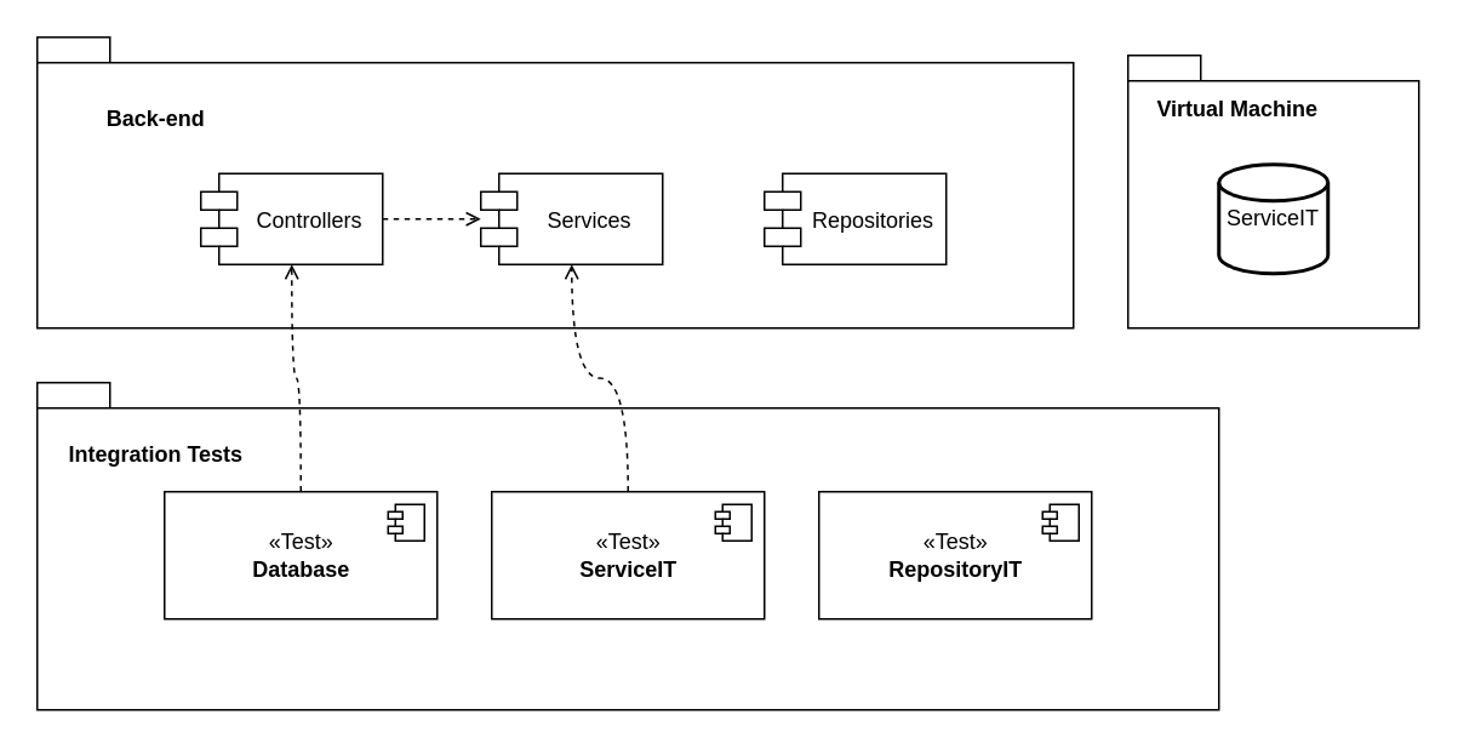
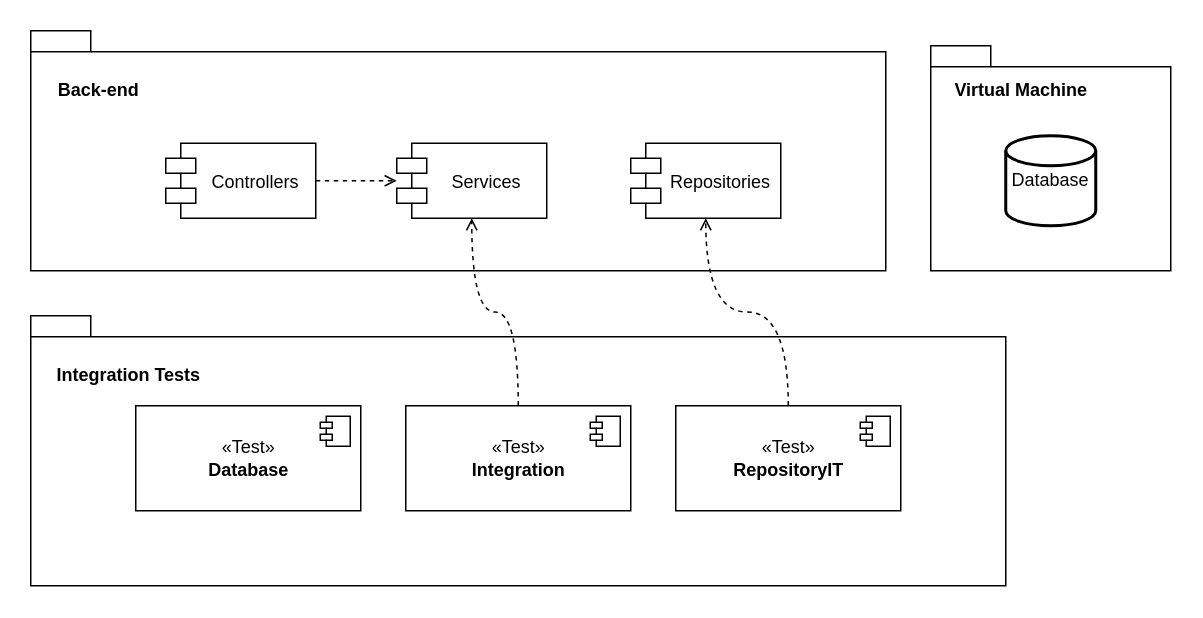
- <mxCell id="21" value="&lt;b&gt;Back-end&lt;/b&gt;" style="text;html=1;align=center;verticalAlign=middle;resizable=0;points=[];autosize=1;strokeColor=none;fillColor=none;" vertex="1" parent="1"><mxGeometry x="50" y="55" width="70" height="20" as="geometry" /></mxCell>
+ <mxCell id="21" value="&lt;b&gt;Back-end&lt;/b&gt;" style="text;html=1;align=center;verticalAlign=middle;resizable=0;points=[];autosize=1;strokeColor=none;fillColor=none;" vertex="1" parent="1"><mxGeometry x="30" y="50" width="70" height="20" as="geometry" /></mxCell>
- <mxCell id="17" value="ServiceIT" style="strokeWidth=2;html=1;shape=mxgraph.flowchart.database;whiteSpace=wrap;" vertex="1" parent="1"><mxGeometry x="670" y="90" width="60" height="60" as="geometry" /></mxCell>
+ <mxCell id="17" value="Database" style="strokeWidth=2;html=1;shape=mxgraph.flowchart.database;whiteSpace=wrap;" vertex="1" parent="1"><mxGeometry x="670" y="90" width="60" height="60" as="geometry" /></mxCell>
+ <mxCell id="20" style="edgeStyle=orthogonalEdgeStyle;rounded=0;orthogonalLoop=1;jettySize=auto;html=1;dashed=1;endArrow=open;endFill=0;curved=1;" edge="1" parent="1" source="8" target="16"><mxGeometry relative="1" as="geometry" /></mxCell>
- <mxCell id="18" style="edgeStyle=orthogonalEdgeStyle;rounded=0;orthogonalLoop=1;jettySize=auto;html=1;dashed=1;endArrow=open;endFill=0;curved=1;" edge="1" parent="1" source="4" target="14"><mxGeometry relative="1" as="geometry" /></mxCell>
- <mxCell id="6" value="«Test»&lt;br&gt;&lt;b&gt;ServiceIT&lt;/b&gt;" style="html=1;dropTarget=0;" vertex="1" parent="2"><mxGeometry x="250" y="60" width="150" height="70" as="geometry" /></mxCell>
+ <mxCell id="6" value="«Test»&lt;br&gt;&lt;b&gt;Integration&lt;/b&gt;" style="html=1;dropTarget=0;" vertex="1" parent="2"><mxGeometry x="250" y="60" width="150" height="70" as="geometry" /></mxCell>
